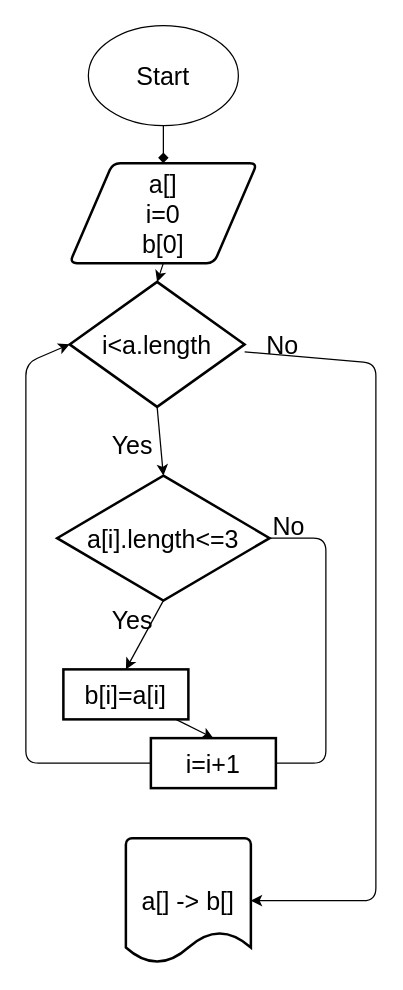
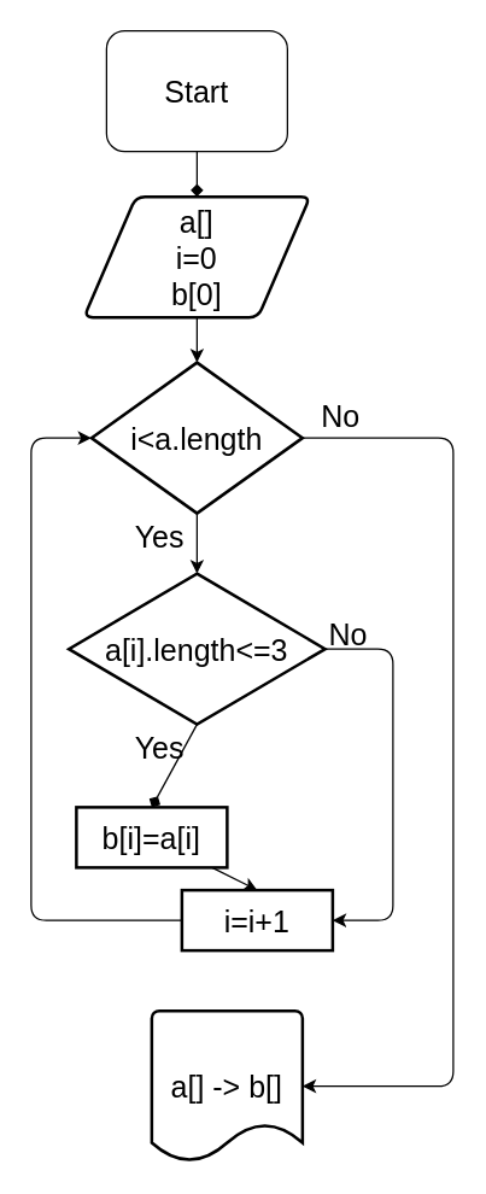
- <mxCell id="3" value="Start" style="ellipse;whiteSpace=wrap;html=1;fontSize=20;" vertex="1" parent="1"><mxGeometry x="70" y="20" width="120" height="80" as="geometry" /></mxCell>
+ <mxCell id="3" value="Start" style="whiteSpace=wrap;html=1;fontSize=20;rounded=1;" vertex="1" parent="1"><mxGeometry x="70" y="20" width="120" height="80" as="geometry" /></mxCell>
- <mxCell id="8" value="i&amp;lt;a.length" style="strokeWidth=2;html=1;shape=mxgraph.flowchart.decision;whiteSpace=wrap;fontSize=20;" vertex="1" parent="1"><mxGeometry x="55" y="225" width="140" height="100" as="geometry" /></mxCell>
+ <mxCell id="8" value="i&amp;lt;a.length" style="strokeWidth=2;html=1;shape=mxgraph.flowchart.decision;whiteSpace=wrap;fontSize=20;" vertex="1" parent="1"><mxGeometry x="60" y="240" width="140" height="100" as="geometry" /></mxCell>
- <mxCell id="9" style="edgeStyle=none;html=1;exitX=0.5;exitY=1;exitDx=0;exitDy=0;exitPerimeter=0;entryX=0.5;entryY=0;entryDx=0;entryDy=0;fontSize=20;" edge="1" parent="1" source="11" target="13"><mxGeometry relative="1" as="geometry" /></mxCell>
+ <mxCell id="9" style="edgeStyle=none;html=1;exitX=0.5;exitY=1;exitDx=0;exitDy=0;exitPerimeter=0;entryX=0.5;entryY=0;entryDx=0;entryDy=0;fontSize=20;endArrow=diamond;" edge="1" parent="1" source="11" target="13"><mxGeometry relative="1" as="geometry" /></mxCell>
- <mxCell id="10" style="edgeStyle=none;html=1;entryX=1;entryY=0.5;entryDx=0;entryDy=0;fontSize=20;endArrow=none;" edge="1" parent="1" source="11" target="17"><mxGeometry relative="1" as="geometry"><Array as="points"><mxPoint x="260" y="430" /><mxPoint x="260" y="610" /></Array></mxGeometry></mxCell>
+ <mxCell id="10" style="edgeStyle=none;html=1;entryX=1;entryY=0.5;entryDx=0;entryDy=0;fontSize=20;" edge="1" parent="1" source="11" target="17"><mxGeometry relative="1" as="geometry"><Array as="points"><mxPoint x="260" y="430" /><mxPoint x="260" y="610" /></Array></mxGeometry></mxCell>
